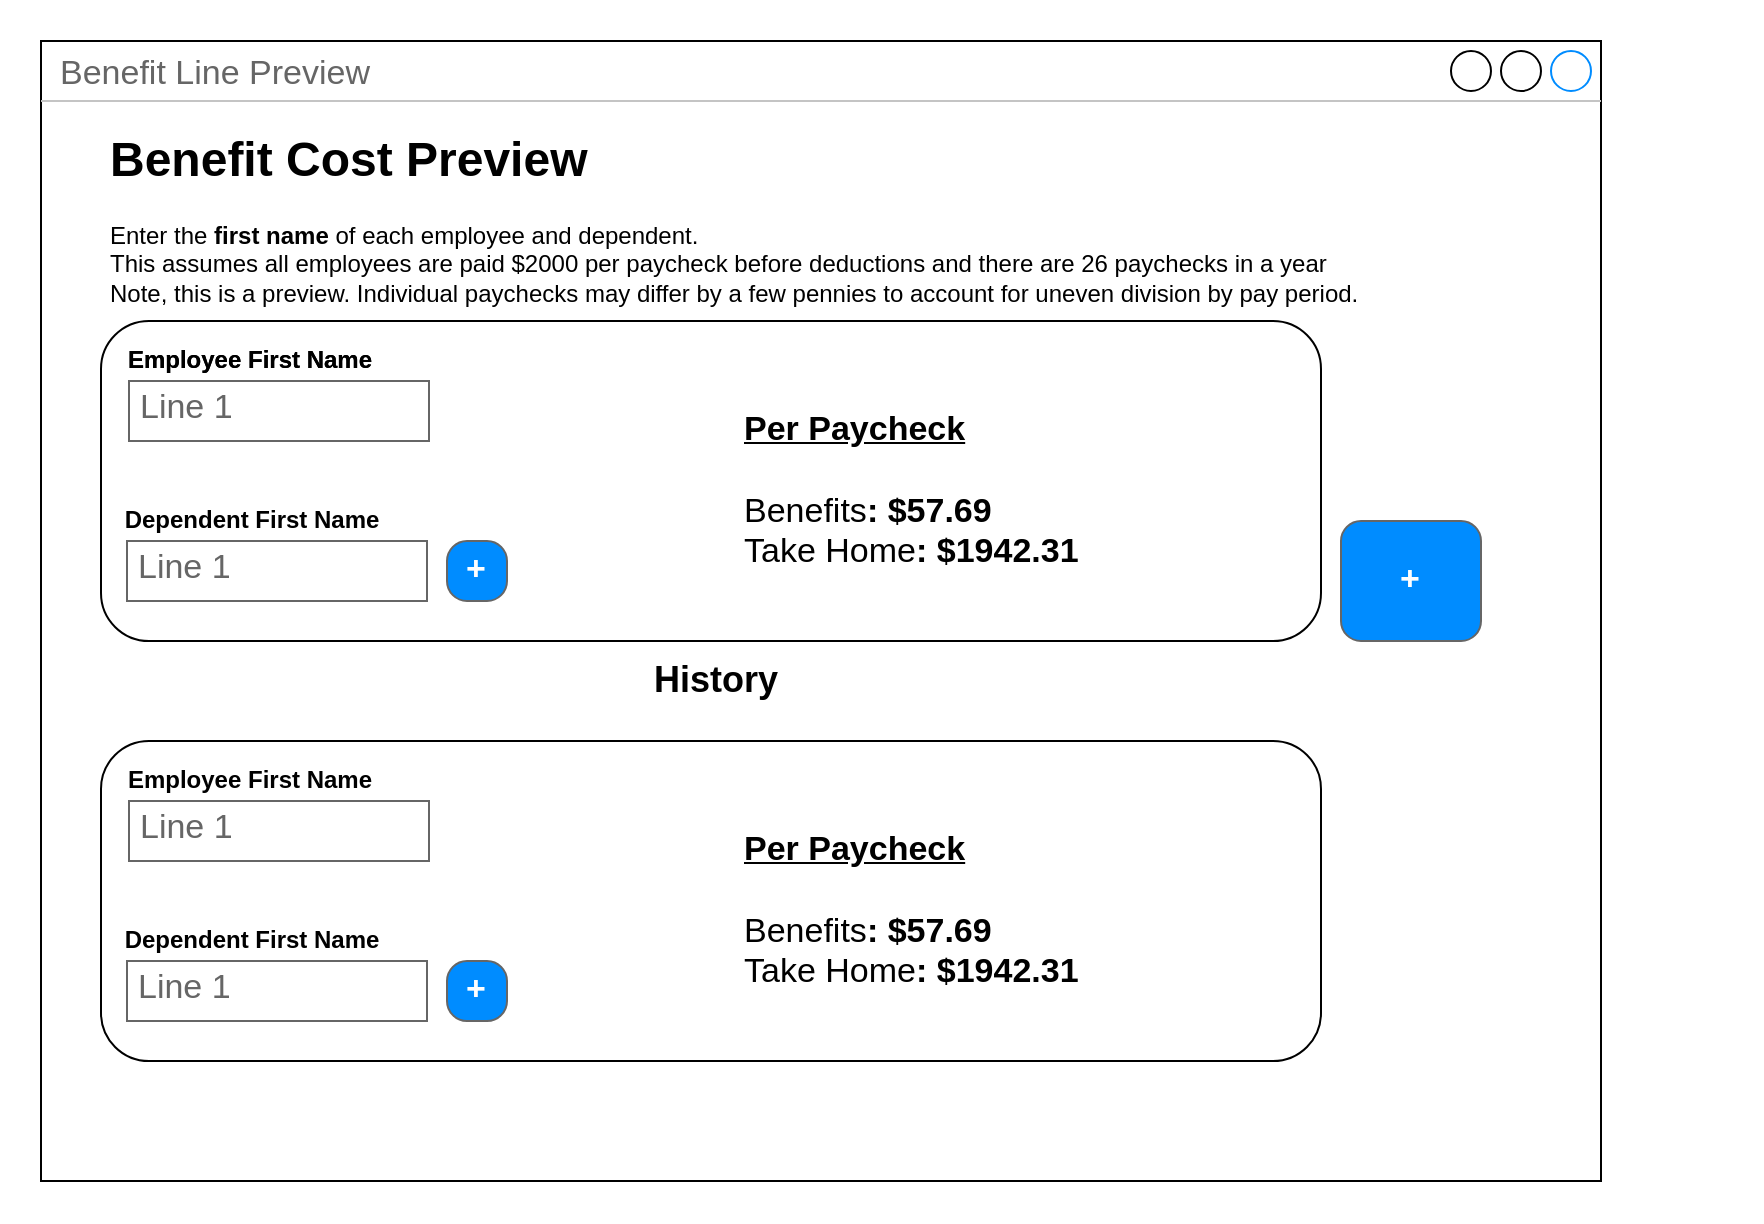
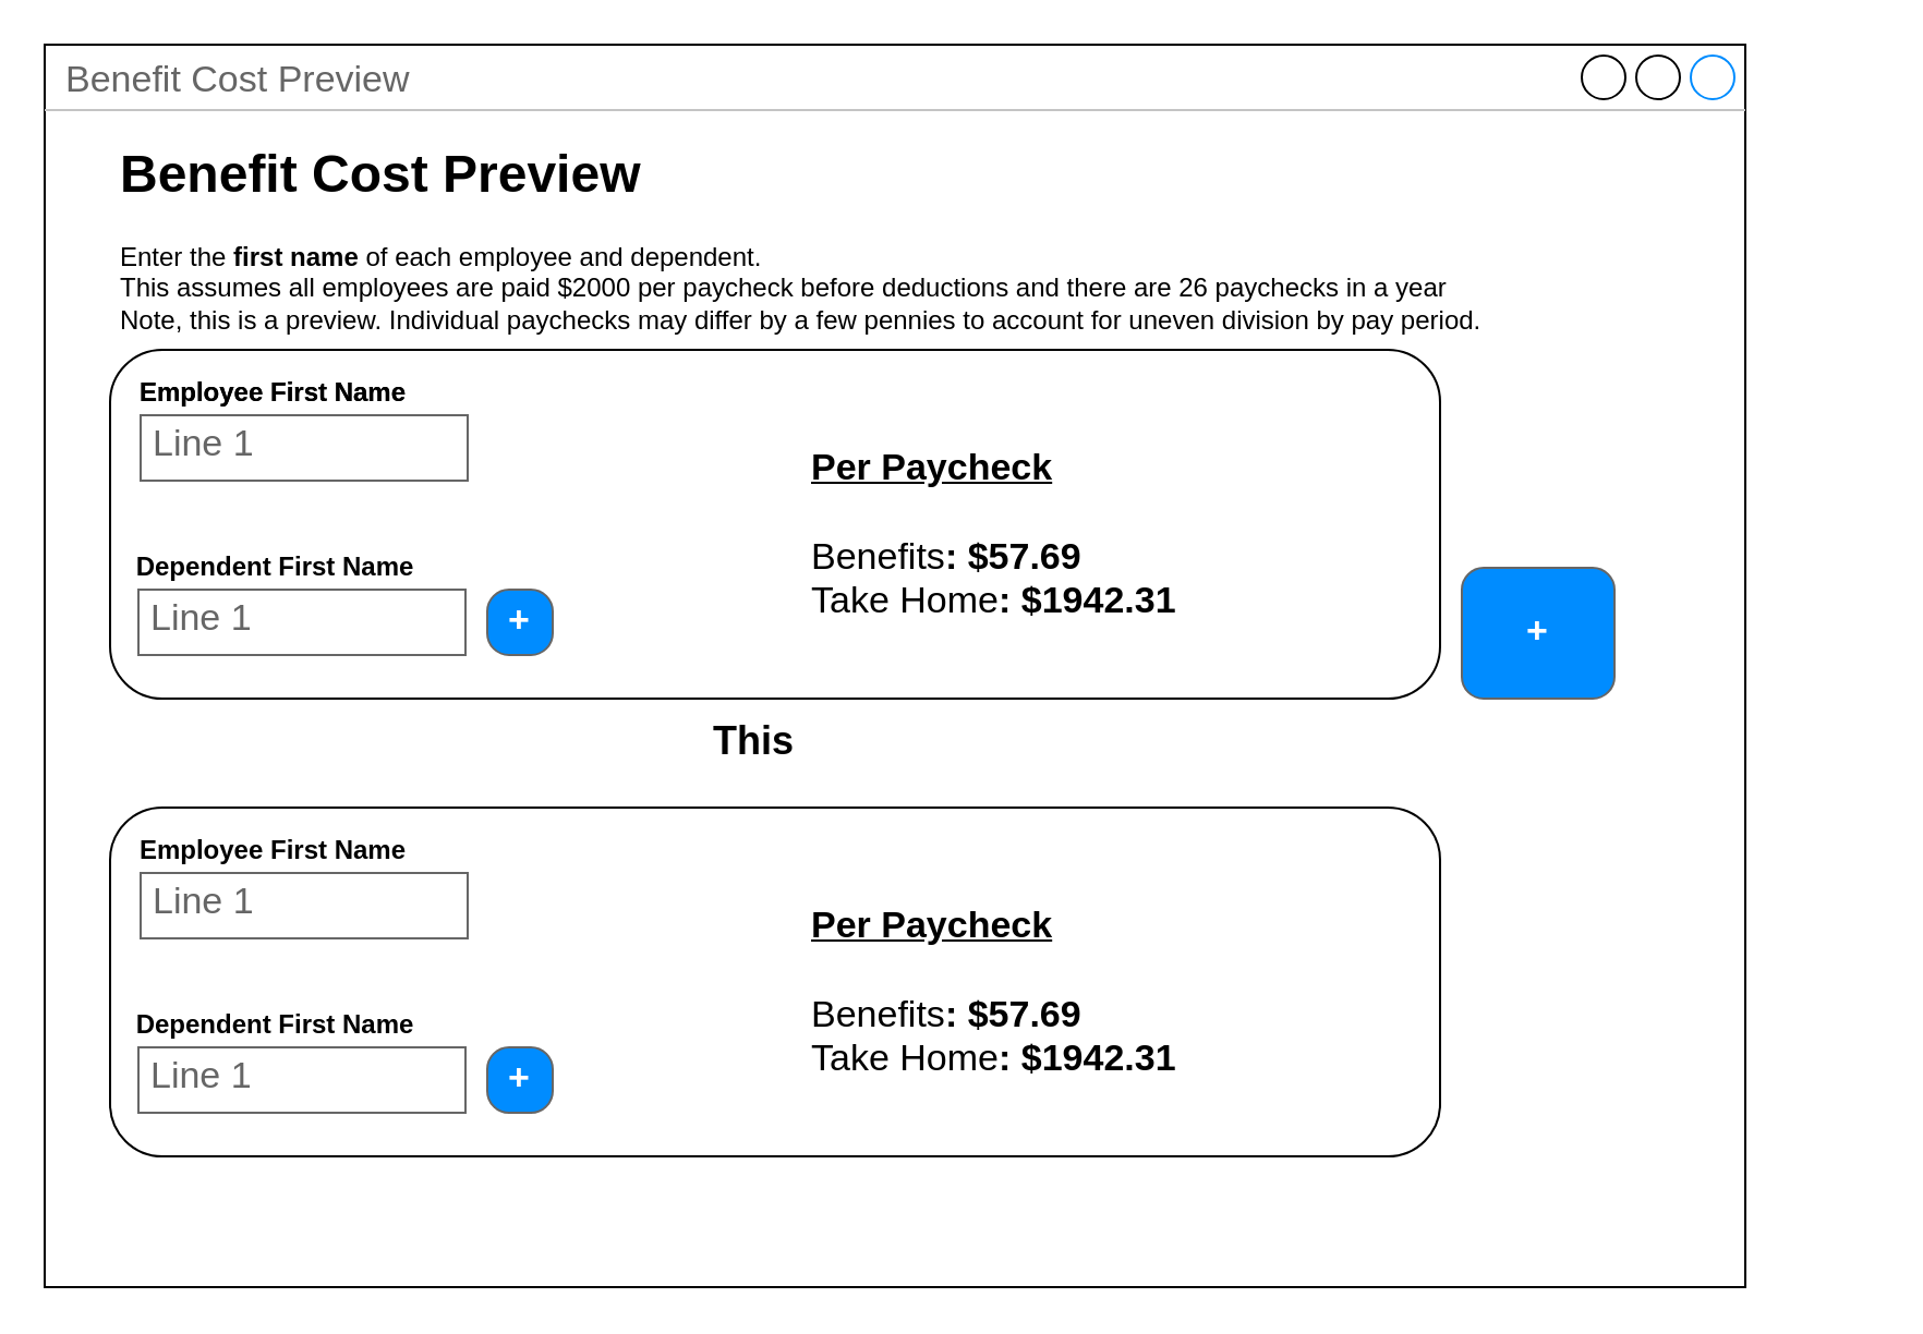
- <mxCell id="2" value="Benefit Line Preview" style="strokeWidth=1;shadow=0;dashed=0;align=center;html=1;shape=mxgraph.mockup.containers.window;align=left;verticalAlign=top;spacingLeft=8;strokeColor2=#008cff;strokeColor3=#c4c4c4;fontColor=#666666;mainText=;fontSize=17;labelBackgroundColor=none;" parent="1" vertex="1"><mxGeometry x="20" y="20" width="780" height="570" as="geometry" /></mxCell>
+ <mxCell id="2" value="Benefit Cost Preview" style="strokeWidth=1;shadow=0;dashed=0;align=center;html=1;shape=mxgraph.mockup.containers.window;align=left;verticalAlign=top;spacingLeft=8;strokeColor2=#008cff;strokeColor3=#c4c4c4;fontColor=#666666;mainText=;fontSize=17;labelBackgroundColor=none;" parent="1" vertex="1"><mxGeometry x="20" y="20" width="780" height="570" as="geometry" /></mxCell>
- <mxCell id="27" value="History" style="text;html=1;strokeColor=none;fillColor=none;align=left;verticalAlign=middle;whiteSpace=wrap;rounded=0;fontSize=18;fontStyle=1" parent="14" vertex="1"><mxGeometry x="275" y="170" width="80" height="20" as="geometry" /></mxCell>
+ <mxCell id="27" value="This" style="text;html=1;strokeColor=none;fillColor=none;align=left;verticalAlign=middle;whiteSpace=wrap;rounded=0;fontSize=18;fontStyle=1" parent="14" vertex="1"><mxGeometry x="275" y="170" width="80" height="20" as="geometry" /></mxCell>
